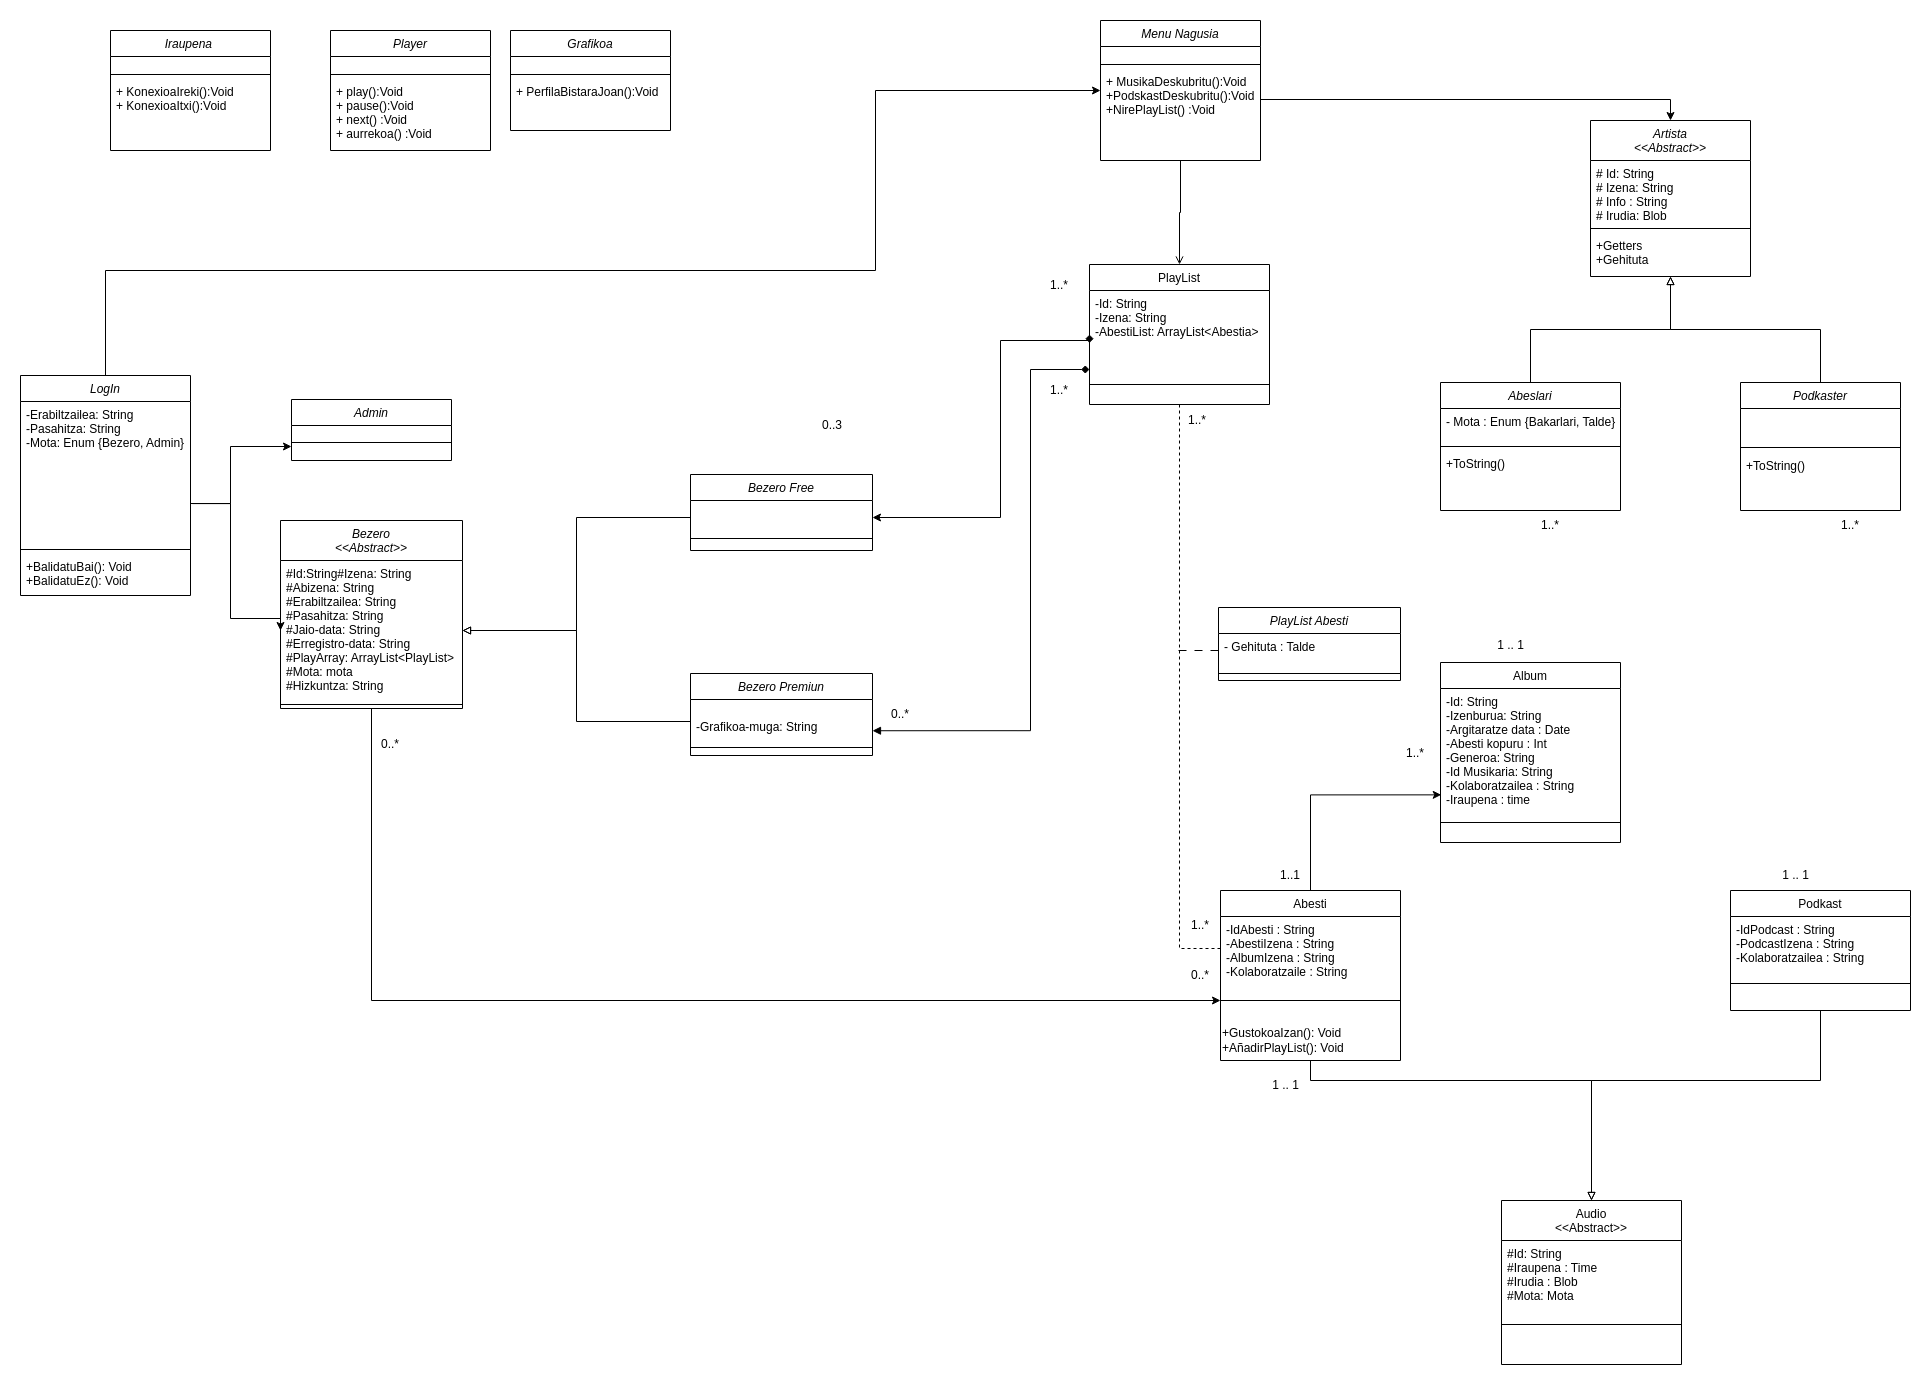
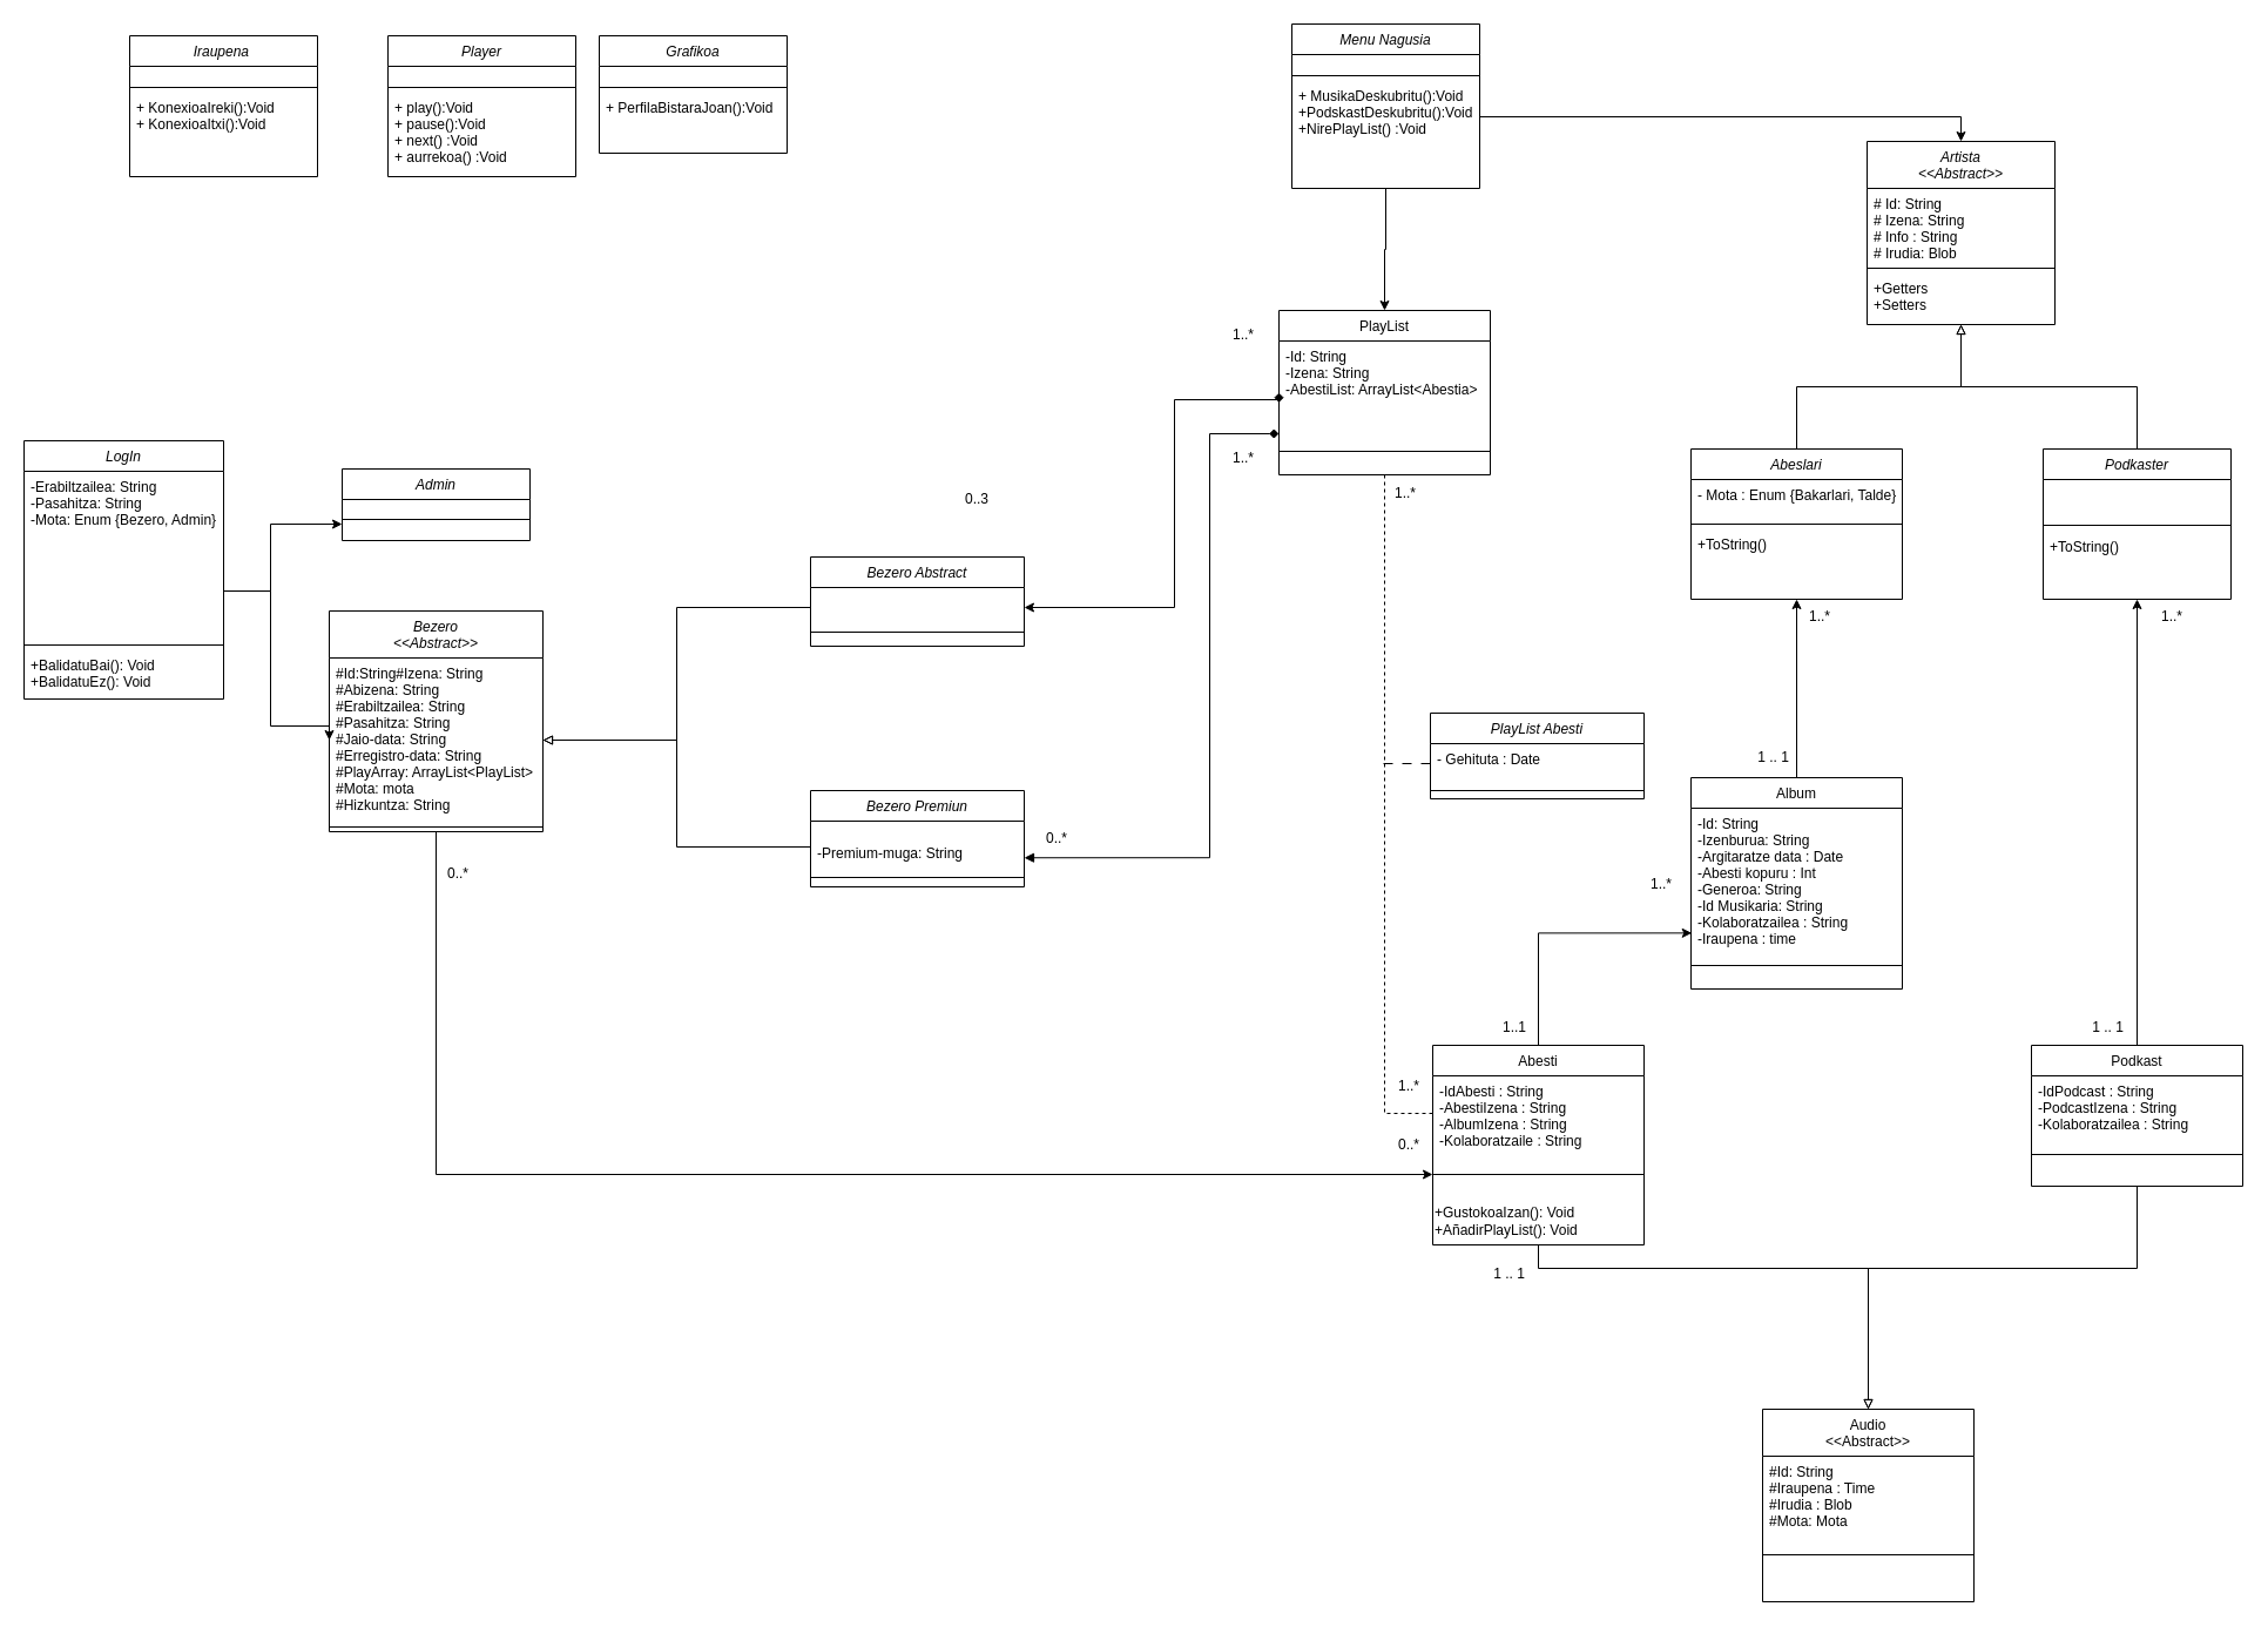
- <mxCell id="16" value="+Getters&#10;+Gehituta" style="text;align=left;verticalAlign=top;spacingLeft=4;spacingRight=4;overflow=hidden;rotatable=0;points=[[0,0.5],[1,0.5]];portConstraint=eastwest;" vertex="1" parent="13"><mxGeometry y="112" width="160" height="44" as="geometry" /></mxCell>
+ <mxCell id="16" value="+Getters&#10;+Setters" style="text;align=left;verticalAlign=top;spacingLeft=4;spacingRight=4;overflow=hidden;rotatable=0;points=[[0,0.5],[1,0.5]];portConstraint=eastwest;" vertex="1" parent="13"><mxGeometry y="112" width="160" height="44" as="geometry" /></mxCell>
- <mxCell id="44" style="edgeStyle=orthogonalEdgeStyle;rounded=0;orthogonalLoop=1;jettySize=auto;html=1;endArrow=open;" edge="1" parent="1" source="45" target="3"><mxGeometry relative="1" as="geometry" /></mxCell>
+ <mxCell id="44" style="edgeStyle=orthogonalEdgeStyle;rounded=0;orthogonalLoop=1;jettySize=auto;html=1;" edge="1" parent="1" source="45" target="3"><mxGeometry relative="1" as="geometry" /></mxCell>
- <mxCell id="39" style="edgeStyle=orthogonalEdgeStyle;rounded=0;orthogonalLoop=1;jettySize=auto;html=1;" edge="1" parent="1" source="40" target="45"><mxGeometry relative="1" as="geometry"><Array as="points"><mxPoint x="105" y="270" /><mxPoint x="875" y="270" /><mxPoint x="875" y="90" /></Array></mxGeometry></mxCell>
- <mxCell id="6" value="Bezero Free" style="swimlane;fontStyle=2;align=center;verticalAlign=top;childLayout=stackLayout;horizontal=1;startSize=26;horizontalStack=0;resizeParent=1;resizeLast=0;collapsible=1;marginBottom=0;rounded=0;shadow=0;strokeWidth=1;" vertex="1" parent="1"><mxGeometry x="690" y="474" width="182" height="76" as="geometry"><mxRectangle x="230" y="140" width="160" height="26" as="alternateBounds" /></mxGeometry></mxCell>
+ <mxCell id="6" value="Bezero Abstract" style="swimlane;fontStyle=2;align=center;verticalAlign=top;childLayout=stackLayout;horizontal=1;startSize=26;horizontalStack=0;resizeParent=1;resizeLast=0;collapsible=1;marginBottom=0;rounded=0;shadow=0;strokeWidth=1;" vertex="1" parent="1"><mxGeometry x="690" y="474" width="182" height="76" as="geometry"><mxRectangle x="230" y="140" width="160" height="26" as="alternateBounds" /></mxGeometry></mxCell>
+ <mxCell id="35" style="edgeStyle=orthogonalEdgeStyle;rounded=0;orthogonalLoop=1;jettySize=auto;html=1;entryX=0.5;entryY=1;entryDx=0;entryDy=0;" edge="1" parent="1" source="36" target="21"><mxGeometry relative="1" as="geometry" /></mxCell>
- <mxCell id="82" value="- Gehituta : Talde" style="text;align=left;verticalAlign=top;spacingLeft=4;spacingRight=4;overflow=hidden;rotatable=0;points=[[0,0.5],[1,0.5]];portConstraint=eastwest;" vertex="1" parent="80"><mxGeometry y="26" width="182" height="34" as="geometry" /></mxCell>
+ <mxCell id="82" value="- Gehituta : Date" style="text;align=left;verticalAlign=top;spacingLeft=4;spacingRight=4;overflow=hidden;rotatable=0;points=[[0,0.5],[1,0.5]];portConstraint=eastwest;" vertex="1" parent="80"><mxGeometry y="26" width="182" height="34" as="geometry" /></mxCell>
+ <mxCell id="30" style="edgeStyle=orthogonalEdgeStyle;rounded=0;orthogonalLoop=1;jettySize=auto;html=1;entryX=0.5;entryY=1;entryDx=0;entryDy=0;" edge="1" parent="1" source="32" target="17"><mxGeometry relative="1" as="geometry" /></mxCell>
- <mxCell id="63" value="&#10;-Grafikoa-muga: String&#10;" style="text;align=left;verticalAlign=top;spacingLeft=4;spacingRight=4;overflow=hidden;rotatable=0;points=[[0,0.5],[1,0.5]];portConstraint=eastwest;" vertex="1" parent="62"><mxGeometry y="26" width="182" height="44" as="geometry" /></mxCell>
+ <mxCell id="63" value="&#10;-Premium-muga: String&#10;" style="text;align=left;verticalAlign=top;spacingLeft=4;spacingRight=4;overflow=hidden;rotatable=0;points=[[0,0.5],[1,0.5]];portConstraint=eastwest;" vertex="1" parent="62"><mxGeometry y="26" width="182" height="44" as="geometry" /></mxCell>
